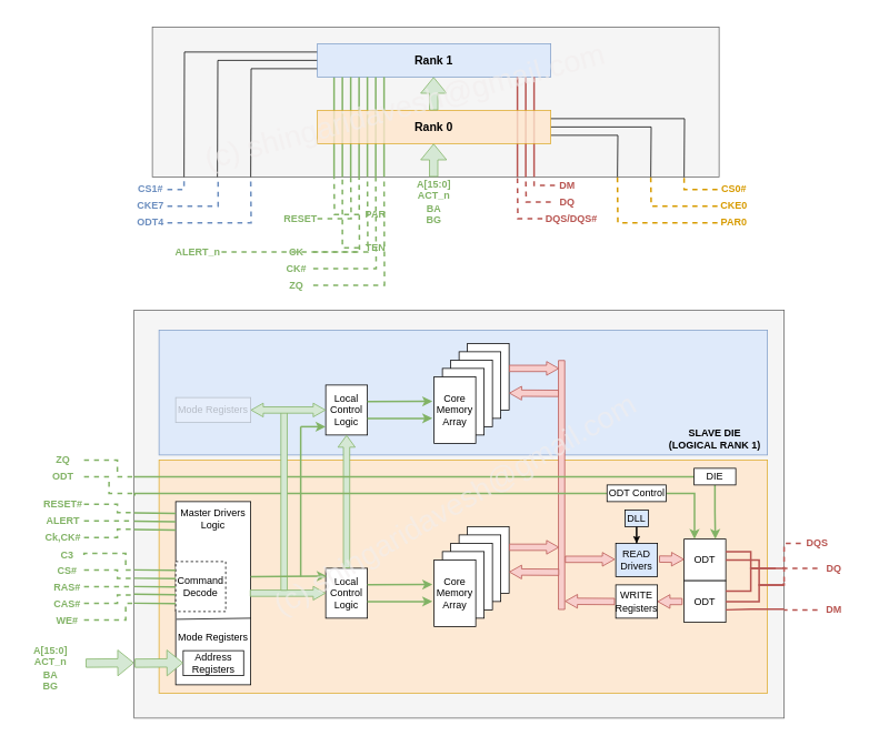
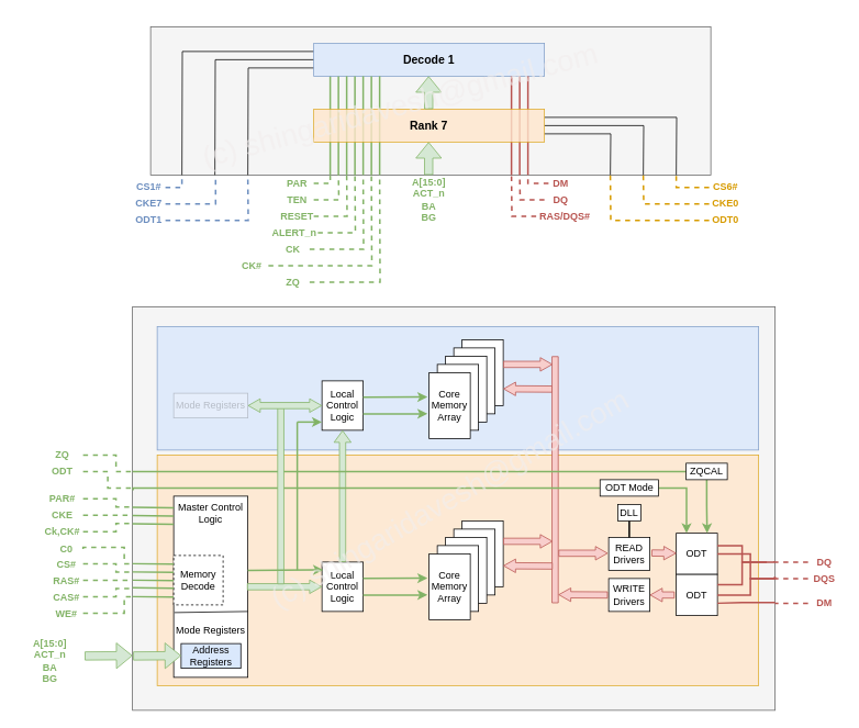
- <mxCell id="10" value="Rank 1" style="rounded=0;whiteSpace=wrap;html=1;fontStyle=1;fontSize=14;fillColor=#dae8fc;strokeColor=#6c8ebf;opacity=80;" vertex="1" parent="1"><mxGeometry x="380" y="40" width="280" height="40" as="geometry" /></mxCell>
+ <mxCell id="10" value="Decode 1" style="rounded=0;whiteSpace=wrap;html=1;fontStyle=1;fontSize=14;fillColor=#dae8fc;strokeColor=#6c8ebf;opacity=80;" vertex="1" parent="1"><mxGeometry x="380" y="40" width="280" height="40" as="geometry" /></mxCell>
- <mxCell id="23" value="Rank 0" style="rounded=0;whiteSpace=wrap;html=1;fontStyle=1;fontSize=14;fillColor=#ffe6cc;strokeColor=#d79b00;opacity=80;" vertex="1" parent="1"><mxGeometry x="380" y="120" width="280" height="40" as="geometry" /></mxCell>
+ <mxCell id="23" value="Rank 7" style="rounded=0;whiteSpace=wrap;html=1;fontStyle=1;fontSize=14;fillColor=#ffe6cc;strokeColor=#d79b00;opacity=80;" vertex="1" parent="1"><mxGeometry x="380" y="120" width="280" height="40" as="geometry" /></mxCell>
- <mxCell id="33" value="CS0#" style="text;html=1;align=center;verticalAlign=middle;whiteSpace=wrap;rounded=0;fontColor=#d79b01;fontStyle=1" vertex="1" parent="1"><mxGeometry x="860" y="200" width="40" height="30" as="geometry" /></mxCell>
+ <mxCell id="33" value="CS6#" style="text;html=1;align=center;verticalAlign=middle;whiteSpace=wrap;rounded=0;fontColor=#d79b01;fontStyle=1" vertex="1" parent="1"><mxGeometry x="860" y="200" width="40" height="30" as="geometry" /></mxCell>
- <mxCell id="39" value="PAR" style="text;html=1;align=center;verticalAlign=middle;whiteSpace=wrap;rounded=0;fontColor=#82b366;fontStyle=1" vertex="1" parent="1"><mxGeometry x="430" y="235" width="40" height="20" as="geometry" /></mxCell>
+ <mxCell id="39" value="PAR" style="text;html=1;align=center;verticalAlign=middle;whiteSpace=wrap;rounded=0;fontColor=#82b366;fontStyle=1" vertex="1" parent="1"><mxGeometry x="340" y="200" width="40" height="20" as="geometry" /></mxCell>
- <mxCell id="58" value="DQS/DQS#" style="text;html=1;align=center;verticalAlign=middle;whiteSpace=wrap;rounded=0;fontColor=#b85450;fontStyle=1" vertex="1" parent="1"><mxGeometry x="650" y="240" width="70" height="20" as="geometry" /></mxCell>
+ <mxCell id="58" value="RAS/DQS#" style="text;html=1;align=center;verticalAlign=middle;whiteSpace=wrap;rounded=0;fontColor=#b85450;fontStyle=1" vertex="1" parent="1"><mxGeometry x="650" y="240" width="70" height="20" as="geometry" /></mxCell>
- <mxCell id="31" value="ODT4" style="text;html=1;align=center;verticalAlign=middle;whiteSpace=wrap;rounded=0;fontColor=#6c8ebf;fontStyle=1" vertex="1" parent="1"><mxGeometry x="160" y="240" width="40" height="30" as="geometry" /></mxCell>
+ <mxCell id="31" value="ODT1" style="text;html=1;align=center;verticalAlign=middle;whiteSpace=wrap;rounded=0;fontColor=#6c8ebf;fontStyle=1" vertex="1" parent="1"><mxGeometry x="160" y="240" width="40" height="30" as="geometry" /></mxCell>
- <mxCell id="37" value="PAR0" style="text;html=1;align=center;verticalAlign=middle;whiteSpace=wrap;rounded=0;fontColor=#d79b01;fontStyle=1" vertex="1" parent="1"><mxGeometry x="860" y="240" width="40" height="30" as="geometry" /></mxCell>
+ <mxCell id="37" value="ODT0" style="text;html=1;align=center;verticalAlign=middle;whiteSpace=wrap;rounded=0;fontColor=#d79b01;fontStyle=1" vertex="1" parent="1"><mxGeometry x="860" y="240" width="40" height="30" as="geometry" /></mxCell>
- <mxCell id="41" value="TEN" style="text;html=1;align=center;verticalAlign=middle;whiteSpace=wrap;rounded=0;fontColor=#82b366;fontStyle=1" vertex="1" parent="1"><mxGeometry x="430" y="275" width="40" height="20" as="geometry" /></mxCell>
+ <mxCell id="41" value="TEN" style="text;html=1;align=center;verticalAlign=middle;whiteSpace=wrap;rounded=0;fontColor=#82b366;fontStyle=1" vertex="1" parent="1"><mxGeometry x="340" y="220" width="40" height="20" as="geometry" /></mxCell>
- <mxCell id="45" value="ALERT_n&amp;nbsp;&amp;nbsp;" style="text;html=1;align=center;verticalAlign=middle;whiteSpace=wrap;rounded=0;fontColor=#82b366;fontStyle=1" vertex="1" parent="1"><mxGeometry x="215" y="280" width="50" height="20" as="geometry" /></mxCell>
+ <mxCell id="45" value="ALERT_n&amp;nbsp;&amp;nbsp;" style="text;html=1;align=center;verticalAlign=middle;whiteSpace=wrap;rounded=0;fontColor=#82b366;fontStyle=1" vertex="1" parent="1"><mxGeometry x="335" y="260" width="50" height="20" as="geometry" /></mxCell>
- <mxCell id="49" value="CK#" style="text;html=1;align=center;verticalAlign=middle;whiteSpace=wrap;rounded=0;fontColor=#82b366;fontStyle=1" vertex="1" parent="1"><mxGeometry x="335" y="300" width="40" height="20" as="geometry" /></mxCell>
+ <mxCell id="49" value="CK#" style="text;html=1;align=center;verticalAlign=middle;whiteSpace=wrap;rounded=0;fontColor=#82b366;fontStyle=1" vertex="1" parent="1"><mxGeometry x="285" y="300" width="40" height="20" as="geometry" /></mxCell>
- <mxCell id="142" value="SLAVE DIE (LOGICAL RANK 1)" style="text;html=1;align=center;verticalAlign=middle;whiteSpace=wrap;rounded=0;fontStyle=1" vertex="1" parent="1"><mxGeometry x="797" y="500" width="120" height="30" as="geometry" /></mxCell>
- <mxCell id="101" value="DIE" style="rounded=0;whiteSpace=wrap;html=1;" vertex="1" parent="1"><mxGeometry x="832" y="550" width="50" height="20" as="geometry" /></mxCell>
+ <mxCell id="101" value="ZQCAL" style="rounded=0;whiteSpace=wrap;html=1;" vertex="1" parent="1"><mxGeometry x="832" y="550" width="50" height="20" as="geometry" /></mxCell>
- <mxCell id="98" value="ODT Control" style="rounded=0;whiteSpace=wrap;html=1;" vertex="1" parent="1"><mxGeometry x="727.5" y="570" width="71" height="20" as="geometry" /></mxCell>
+ <mxCell id="98" value="ODT Mode" style="rounded=0;whiteSpace=wrap;html=1;" vertex="1" parent="1"><mxGeometry x="727.5" y="570" width="71" height="20" as="geometry" /></mxCell>
- <mxCell id="136" value="RESET#" style="text;html=1;align=center;verticalAlign=middle;whiteSpace=wrap;rounded=0;fontColor=#82b366;fontStyle=1" vertex="1" parent="1"><mxGeometry x="50" y="583" width="50" height="20" as="geometry" /></mxCell>
+ <mxCell id="136" value="PAR#" style="text;html=1;align=center;verticalAlign=middle;whiteSpace=wrap;rounded=0;fontColor=#82b366;fontStyle=1" vertex="1" parent="1"><mxGeometry x="50" y="583" width="50" height="20" as="geometry" /></mxCell>
- <mxCell id="95" value="DLL" style="rounded=0;whiteSpace=wrap;html=1;fillColor=#dae8fc;" vertex="1" parent="1"><mxGeometry x="749" y="600" width="28" height="20" as="geometry" /></mxCell>
+ <mxCell id="95" value="DLL" style="rounded=0;whiteSpace=wrap;html=1;" vertex="1" parent="1"><mxGeometry x="749" y="600" width="28" height="20" as="geometry" /></mxCell>
- <mxCell id="103" value="Master Drivers Logic" style="text;html=1;align=center;verticalAlign=middle;whiteSpace=wrap;rounded=0;" vertex="1" parent="1"><mxGeometry x="210" y="590" width="90" height="41" as="geometry" /></mxCell>
+ <mxCell id="103" value="Master Control Logic" style="text;html=1;align=center;verticalAlign=middle;whiteSpace=wrap;rounded=0;" vertex="1" parent="1"><mxGeometry x="210" y="590" width="90" height="41" as="geometry" /></mxCell>
- <mxCell id="137" value="ALERT" style="text;html=1;align=center;verticalAlign=middle;whiteSpace=wrap;rounded=0;fontColor=#82b366;fontStyle=1" vertex="1" parent="1"><mxGeometry x="50" y="603" width="50" height="20" as="geometry" /></mxCell>
+ <mxCell id="137" value="CKE" style="text;html=1;align=center;verticalAlign=middle;whiteSpace=wrap;rounded=0;fontColor=#82b366;fontStyle=1" vertex="1" parent="1"><mxGeometry x="50" y="603" width="50" height="20" as="geometry" /></mxCell>
- <mxCell id="94" style="edgeStyle=orthogonalEdgeStyle;rounded=0;orthogonalLoop=1;jettySize=auto;html=1;entryX=0.5;entryY=0;entryDx=0;entryDy=0;" edge="1" parent="1" source="95" target="81"><mxGeometry relative="1" as="geometry" /></mxCell>
+ <mxCell id="94" style="edgeStyle=orthogonalEdgeStyle;rounded=0;orthogonalLoop=1;jettySize=auto;html=1;entryX=0.5;entryY=0;entryDx=0;entryDy=0;endArrow=none;" edge="1" parent="1" source="95" target="81"><mxGeometry relative="1" as="geometry" /></mxCell>
- <mxCell id="150" value="DQS" style="text;html=1;align=center;verticalAlign=middle;whiteSpace=wrap;rounded=0;fontColor=#b85450;fontStyle=1" vertex="1" parent="1"><mxGeometry x="960" y="630" width="40" height="20" as="geometry" /></mxCell>
+ <mxCell id="150" value="DQS" style="text;html=1;align=center;verticalAlign=middle;whiteSpace=wrap;rounded=0;fontColor=#b85450;fontStyle=1" vertex="1" parent="1"><mxGeometry x="980" y="680" width="40" height="20" as="geometry" /></mxCell>
- <mxCell id="124" value="C3" style="text;html=1;align=center;verticalAlign=middle;whiteSpace=wrap;rounded=0;fontColor=#82b366;fontStyle=1" vertex="1" parent="1"><mxGeometry x="60" y="644" width="40" height="20" as="geometry" /></mxCell>
+ <mxCell id="124" value="C0" style="text;html=1;align=center;verticalAlign=middle;whiteSpace=wrap;rounded=0;fontColor=#82b366;fontStyle=1" vertex="1" parent="1"><mxGeometry x="60" y="644" width="40" height="20" as="geometry" /></mxCell>
- <mxCell id="81" value="READ Drivers" style="rounded=0;whiteSpace=wrap;html=1;fillColor=#dae8fc;" vertex="1" parent="1"><mxGeometry x="738" y="640" width="50" height="40" as="geometry" /></mxCell>
+ <mxCell id="81" value="READ Drivers" style="rounded=0;whiteSpace=wrap;html=1;" vertex="1" parent="1"><mxGeometry x="738" y="640" width="50" height="40" as="geometry" /></mxCell>
- <mxCell id="104" value="Command Decode" style="rounded=0;whiteSpace=wrap;html=1;dashed=1;" vertex="1" parent="1"><mxGeometry x="210" y="662" width="60" height="60" as="geometry" /></mxCell>
+ <mxCell id="104" value="Memory Decode" style="rounded=0;whiteSpace=wrap;html=1;dashed=1;" vertex="1" parent="1"><mxGeometry x="210" y="662" width="60" height="60" as="geometry" /></mxCell>
- <mxCell id="82" value="WRITE Registers" style="rounded=0;whiteSpace=wrap;html=1;" vertex="1" parent="1"><mxGeometry x="738" y="690" width="50" height="40" as="geometry" /></mxCell>
+ <mxCell id="82" value="WRITE Drivers" style="rounded=0;whiteSpace=wrap;html=1;" vertex="1" parent="1"><mxGeometry x="738" y="690" width="50" height="40" as="geometry" /></mxCell>
- <mxCell id="106" value="Address Registers" style="rounded=0;whiteSpace=wrap;html=1;" vertex="1" parent="1"><mxGeometry x="219" y="769" width="72.5" height="30" as="geometry" /></mxCell>
+ <mxCell id="106" value="Address Registers" style="rounded=0;whiteSpace=wrap;html=1;fillColor=#dae8fc;" vertex="1" parent="1"><mxGeometry x="219" y="769" width="72.5" height="30" as="geometry" /></mxCell>
